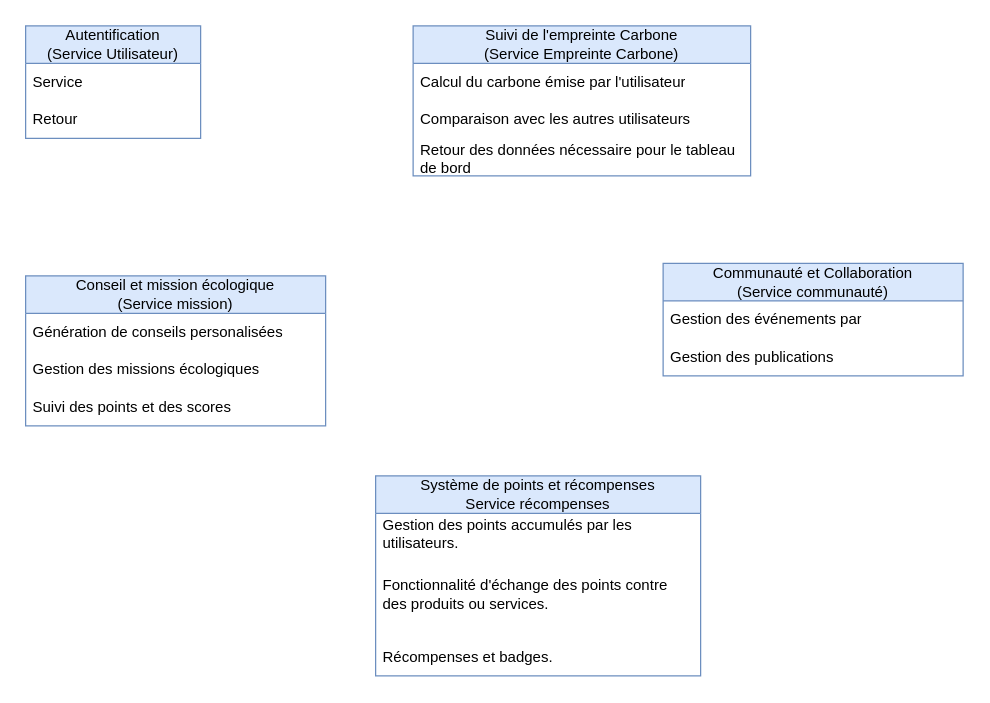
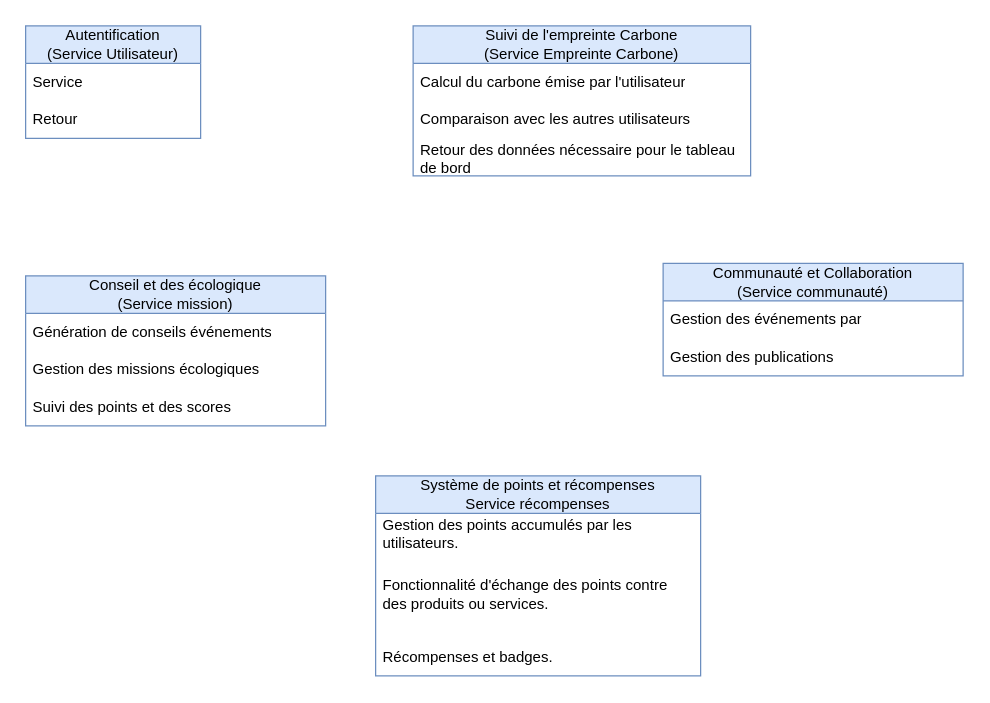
- <mxCell id="9" value="Conseil et mission écologique&lt;br&gt;(Service mission)" style="swimlane;fontStyle=0;childLayout=stackLayout;horizontal=1;startSize=30;horizontalStack=0;resizeParent=1;resizeParentMax=0;resizeLast=0;collapsible=1;marginBottom=0;whiteSpace=wrap;html=1;fillColor=#dae8fc;strokeColor=#6c8ebf;" vertex="1" parent="1"><mxGeometry x="20" y="220" width="240" height="120" as="geometry" /></mxCell>
+ <mxCell id="9" value="Conseil et des écologique&lt;br&gt;(Service mission)" style="swimlane;fontStyle=0;childLayout=stackLayout;horizontal=1;startSize=30;horizontalStack=0;resizeParent=1;resizeParentMax=0;resizeLast=0;collapsible=1;marginBottom=0;whiteSpace=wrap;html=1;fillColor=#dae8fc;strokeColor=#6c8ebf;" vertex="1" parent="1"><mxGeometry x="20" y="220" width="240" height="120" as="geometry" /></mxCell>
- <mxCell id="10" value="Génération de conseils personalisées" style="text;strokeColor=none;fillColor=none;align=left;verticalAlign=middle;spacingLeft=4;spacingRight=4;overflow=hidden;points=[[0,0.5],[1,0.5]];portConstraint=eastwest;rotatable=0;whiteSpace=wrap;html=1;" vertex="1" parent="9"><mxGeometry y="30" width="240" height="30" as="geometry" /></mxCell>
+ <mxCell id="10" value="Génération de conseils événements" style="text;strokeColor=none;fillColor=none;align=left;verticalAlign=middle;spacingLeft=4;spacingRight=4;overflow=hidden;points=[[0,0.5],[1,0.5]];portConstraint=eastwest;rotatable=0;whiteSpace=wrap;html=1;" vertex="1" parent="9"><mxGeometry y="30" width="240" height="30" as="geometry" /></mxCell>
